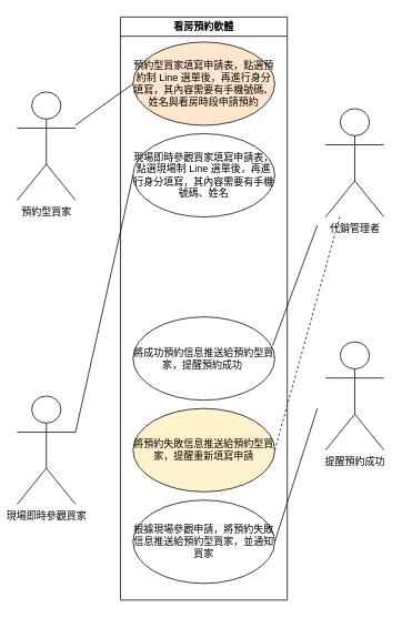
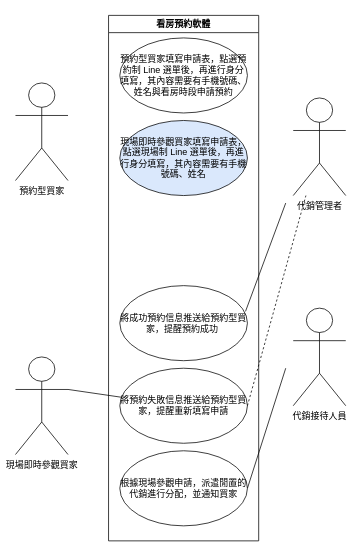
- <mxCell id="5" value="預約型買家填寫申請表，點選預約制 Line 選單後，再進行身分填寫，其內容需要有手機號碼、姓名與看房時段申請預約" style="ellipse;whiteSpace=wrap;html=1;fillColor=#ffe6cc;" vertex="1" parent="4"><mxGeometry x="15" y="30" width="170" height="100" as="geometry" /></mxCell>
+ <mxCell id="5" value="預約型買家填寫申請表，點選預約制 Line 選單後，再進行身分填寫，其內容需要有手機號碼、姓名與看房時段申請預約" style="ellipse;whiteSpace=wrap;html=1;" vertex="1" parent="4"><mxGeometry x="15" y="30" width="170" height="100" as="geometry" /></mxCell>
- <mxCell id="12" value="" style="endArrow=none;html=1;entryX=0;entryY=0.5;entryDx=0;entryDy=0;" edge="1" parent="1" source="2" target="5"><mxGeometry width="50" height="50" relative="1" as="geometry"><mxPoint x="270" y="390" as="sourcePoint" /><mxPoint x="320" y="340" as="targetPoint" /></mxGeometry></mxCell>
- <mxCell id="6" value="現場即時參觀買家填寫申請表，點選現場制 Line 選單後，再進行身分填寫，其內容需要有手機號碼、姓名" style="ellipse;whiteSpace=wrap;html=1;" vertex="1" parent="4"><mxGeometry x="15" y="140" width="170" height="100" as="geometry" /></mxCell>
+ <mxCell id="6" value="現場即時參觀買家填寫申請表，點選現場制 Line 選單後，再進行身分填寫，其內容需要有手機號碼、姓名" style="ellipse;whiteSpace=wrap;html=1;fillColor=#dae8fc;" vertex="1" parent="4"><mxGeometry x="15" y="140" width="170" height="100" as="geometry" /></mxCell>
- <mxCell id="13" value="" style="endArrow=none;html=1;entryX=0;entryY=0.5;entryDx=0;entryDy=0;exitX=1;exitY=0.333;exitDx=0;exitDy=0;exitPerimeter=0;" edge="1" parent="1" source="3" target="6"><mxGeometry width="50" height="50" relative="1" as="geometry"><mxPoint x="270" y="390" as="sourcePoint" /><mxPoint x="320" y="340" as="targetPoint" /></mxGeometry></mxCell>
+ <mxCell id="13" value="" style="endArrow=none;html=1;exitX=1;exitY=0.333;exitDx=0;exitDy=0;exitPerimeter=0;" edge="1" parent="1" source="3" target="8"><mxGeometry width="50" height="50" relative="1" as="geometry"><mxPoint x="270" y="390" as="sourcePoint" /><mxPoint x="320" y="340" as="targetPoint" /></mxGeometry></mxCell>
- <mxCell id="8" value="將預約失敗信息推送給預約型買家，提醒重新填寫申請" style="ellipse;whiteSpace=wrap;html=1;fillColor=#fff2cc;" vertex="1" parent="4"><mxGeometry x="15" y="470" width="170" height="100" as="geometry" /></mxCell>
+ <mxCell id="8" value="將預約失敗信息推送給預約型買家，提醒重新填寫申請" style="ellipse;whiteSpace=wrap;html=1;" vertex="1" parent="4"><mxGeometry x="15" y="470" width="170" height="100" as="geometry" /></mxCell>
- <mxCell id="11" value="提醒預約成功" style="shape=umlActor;verticalLabelPosition=bottom;verticalAlign=top;html=1;outlineConnect=0;" vertex="1" parent="1"><mxGeometry x="390" y="410" width="70" height="130" as="geometry" /></mxCell>
+ <mxCell id="11" value="代銷接待人員" style="shape=umlActor;verticalLabelPosition=bottom;verticalAlign=top;html=1;outlineConnect=0;" vertex="1" parent="1"><mxGeometry x="390" y="410" width="70" height="130" as="geometry" /></mxCell>
- <mxCell id="9" value="根據現場參觀申請，將預約失敗信息推送給預約型買家，並通知買家" style="ellipse;whiteSpace=wrap;html=1;" vertex="1" parent="4"><mxGeometry x="15" y="580" width="170" height="100" as="geometry" /></mxCell>
+ <mxCell id="9" value="根據現場參觀申請，派遣閒置的代銷進行分配，並通知買家" style="ellipse;whiteSpace=wrap;html=1;" vertex="1" parent="4"><mxGeometry x="15" y="580" width="170" height="100" as="geometry" /></mxCell>
